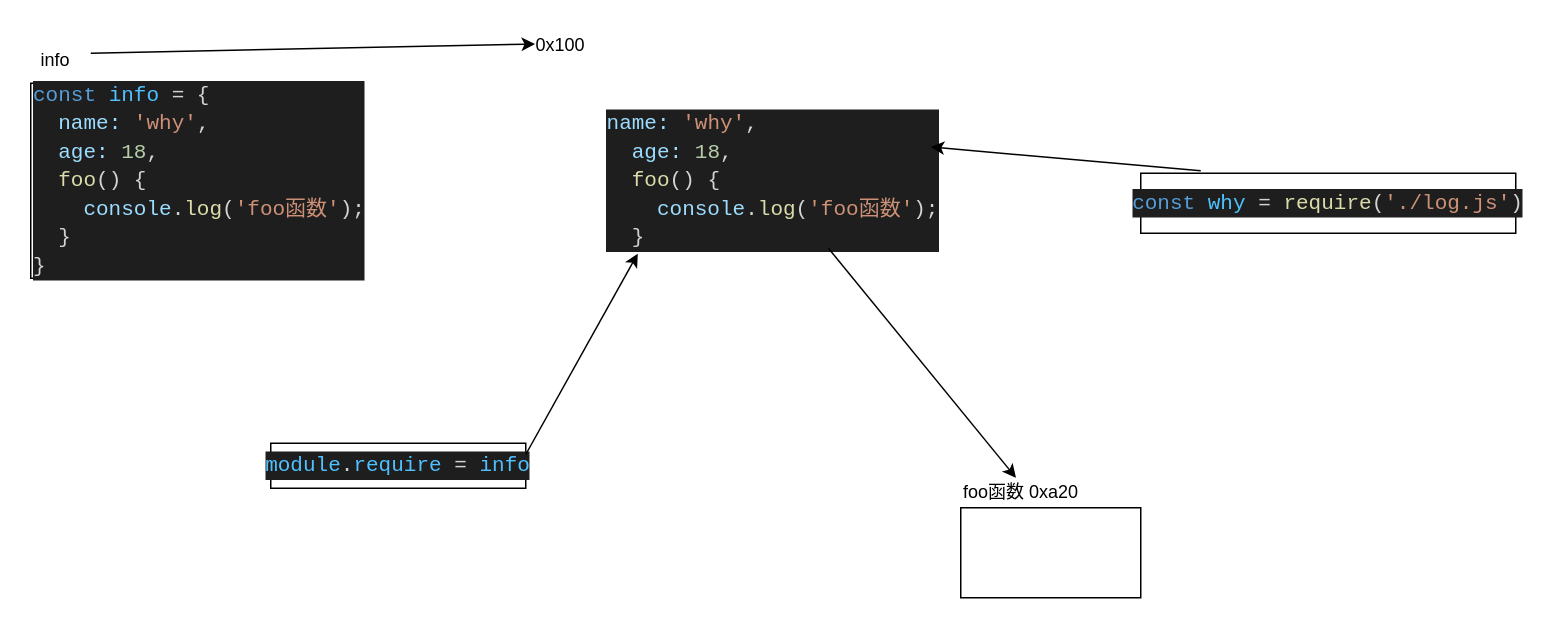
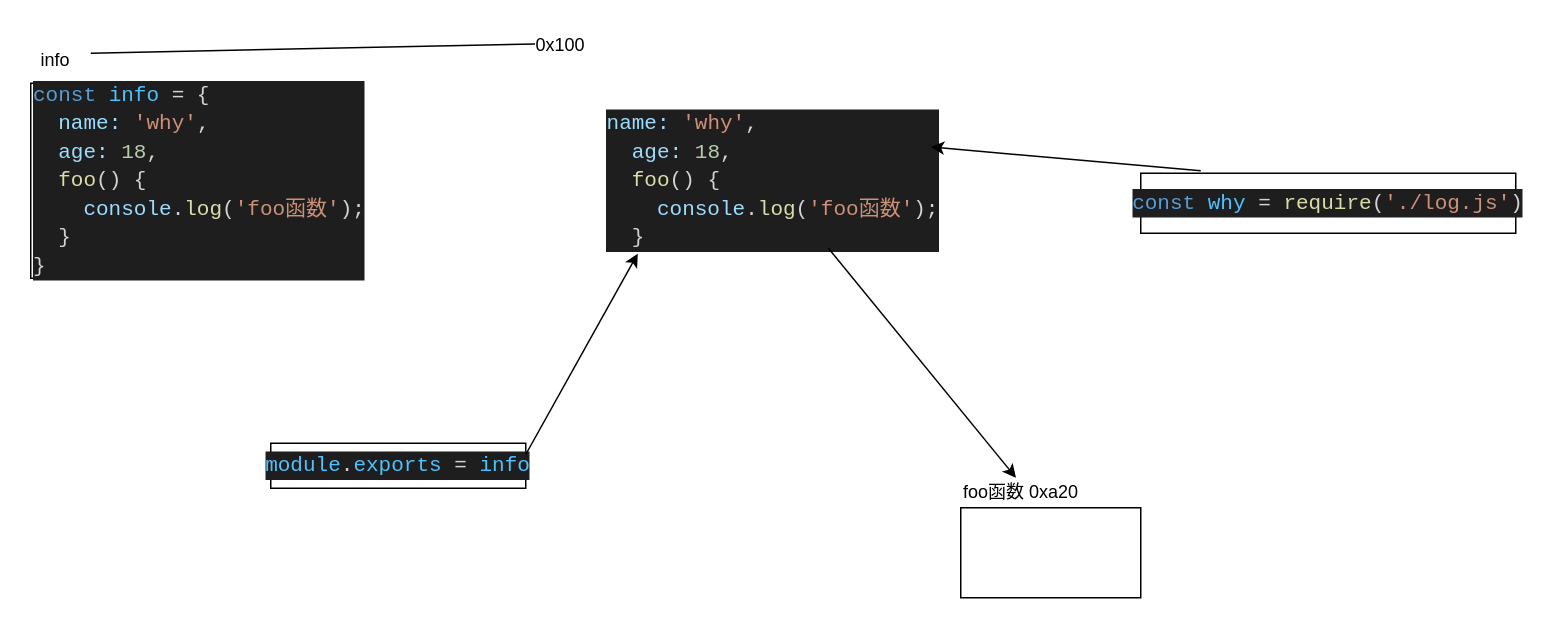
- <mxCell id="6" value="" style="endArrow=classic;html=1;exitX=1.167;exitY=0.25;exitDx=0;exitDy=0;exitPerimeter=0;entryX=0.024;entryY=0.44;entryDx=0;entryDy=0;entryPerimeter=0;" parent="1" source="3" target="5" edge="1"><mxGeometry width="50" height="50" relative="1" as="geometry"><mxPoint x="400" y="115" as="sourcePoint" /><mxPoint x="450" y="65" as="targetPoint" /></mxGeometry></mxCell>
+ <mxCell id="6" value="" style="endArrow=none;html=1;exitX=1.167;exitY=0.25;exitDx=0;exitDy=0;exitPerimeter=0;entryX=0.024;entryY=0.44;entryDx=0;entryDy=0;entryPerimeter=0;" parent="1" source="3" target="5" edge="1"><mxGeometry width="50" height="50" relative="1" as="geometry"><mxPoint x="400" y="115" as="sourcePoint" /><mxPoint x="450" y="65" as="targetPoint" /></mxGeometry></mxCell>
- <mxCell id="7" value="&lt;div style=&quot;color: rgb(212 , 212 , 212) ; background-color: rgb(30 , 30 , 30) ; font-family: &amp;#34;consolas&amp;#34; , &amp;#34;courier new&amp;#34; , monospace ; font-size: 14px ; line-height: 19px ; white-space: pre&quot;&gt;&lt;span style=&quot;color: #4fc1ff&quot;&gt;module&lt;/span&gt;.&lt;span style=&quot;color: #4fc1ff&quot;&gt;require&lt;/span&gt; = &lt;span style=&quot;color: #4fc1ff&quot;&gt;info&lt;/span&gt;&lt;/div&gt;" style="rounded=0;whiteSpace=wrap;html=1;" parent="1" vertex="1"><mxGeometry x="180" y="295" width="170" height="30" as="geometry" /></mxCell>
+ <mxCell id="7" value="&lt;div style=&quot;color: rgb(212 , 212 , 212) ; background-color: rgb(30 , 30 , 30) ; font-family: &amp;#34;consolas&amp;#34; , &amp;#34;courier new&amp;#34; , monospace ; font-size: 14px ; line-height: 19px ; white-space: pre&quot;&gt;&lt;span style=&quot;color: #4fc1ff&quot;&gt;module&lt;/span&gt;.&lt;span style=&quot;color: #4fc1ff&quot;&gt;exports&lt;/span&gt; = &lt;span style=&quot;color: #4fc1ff&quot;&gt;info&lt;/span&gt;&lt;/div&gt;" style="rounded=0;whiteSpace=wrap;html=1;" parent="1" vertex="1"><mxGeometry x="180" y="295" width="170" height="30" as="geometry" /></mxCell>
